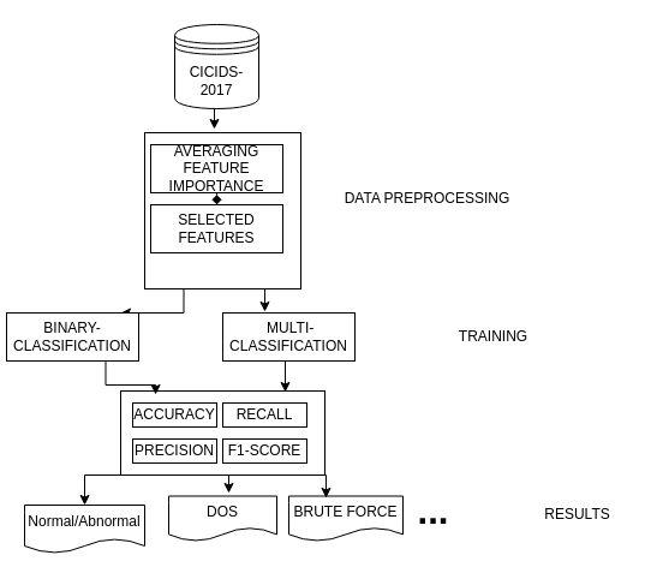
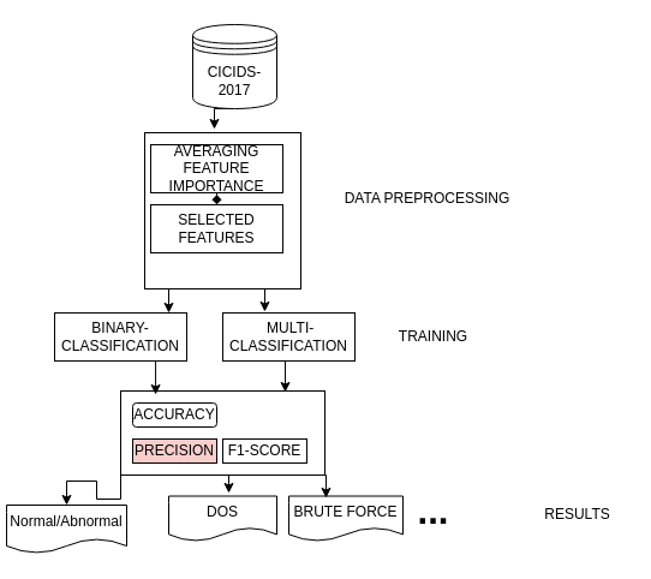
- <mxCell id="6" value="CICIDS-2017" style="shape=datastore;whiteSpace=wrap;html=1;" vertex="1" parent="1"><mxGeometry x="145" y="20" width="70" height="70" as="geometry" /></mxCell>
+ <mxCell id="6" value="CICIDS-2017" style="shape=datastore;whiteSpace=wrap;html=1;" vertex="1" parent="1"><mxGeometry x="160" y="20" width="70" height="70" as="geometry" /></mxCell>
- <mxCell id="28" value="BINARY-CLASSIFICATION" style="rounded=0;whiteSpace=wrap;html=1;" vertex="1" parent="1"><mxGeometry x="5" y="260" width="110" height="40" as="geometry" /></mxCell>
+ <mxCell id="28" value="BINARY-CLASSIFICATION" style="rounded=0;whiteSpace=wrap;html=1;" vertex="1" parent="1"><mxGeometry x="45" y="260" width="110" height="40" as="geometry" /></mxCell>
- <mxCell id="11" value="TRAINING" style="text;html=1;align=center;verticalAlign=middle;resizable=0;points=[];autosize=1;strokeColor=none;fillColor=none;" vertex="1" parent="1"><mxGeometry x="370" y="265" width="80" height="30" as="geometry" /></mxCell>
+ <mxCell id="11" value="TRAINING" style="text;html=1;align=center;verticalAlign=middle;resizable=0;points=[];autosize=1;strokeColor=none;fillColor=none;" vertex="1" parent="1"><mxGeometry x="320" y="265" width="80" height="30" as="geometry" /></mxCell>
- <mxCell id="23" value="ACCURACY" style="rounded=0;whiteSpace=wrap;html=1;" vertex="1" parent="1"><mxGeometry x="110" y="335" width="70" height="20" as="geometry" /></mxCell>
+ <mxCell id="23" value="ACCURACY" style="whiteSpace=wrap;html=1;rounded=1;" vertex="1" parent="1"><mxGeometry x="110" y="335" width="70" height="20" as="geometry" /></mxCell>
- <mxCell id="25" value="RECALL" style="rounded=0;whiteSpace=wrap;html=1;" vertex="1" parent="1"><mxGeometry x="185" y="335" width="70" height="20" as="geometry" /></mxCell>
- <mxCell id="24" value="PRECISION" style="rounded=0;whiteSpace=wrap;html=1;" vertex="1" parent="1"><mxGeometry x="110" y="365" width="70" height="20" as="geometry" /></mxCell>
+ <mxCell id="24" value="PRECISION" style="rounded=0;whiteSpace=wrap;html=1;fillColor=#f8cecc;" vertex="1" parent="1"><mxGeometry x="110" y="365" width="70" height="20" as="geometry" /></mxCell>
- <mxCell id="29" value="Normal/Abnormal" style="shape=document;whiteSpace=wrap;html=1;boundedLbl=1;" vertex="1" parent="1"><mxGeometry x="20" y="420" width="100" height="40" as="geometry" /></mxCell>
+ <mxCell id="29" value="Normal/Abnormal" style="shape=document;whiteSpace=wrap;html=1;boundedLbl=1;" vertex="1" parent="1"><mxGeometry x="5" y="420" width="100" height="40" as="geometry" /></mxCell>
